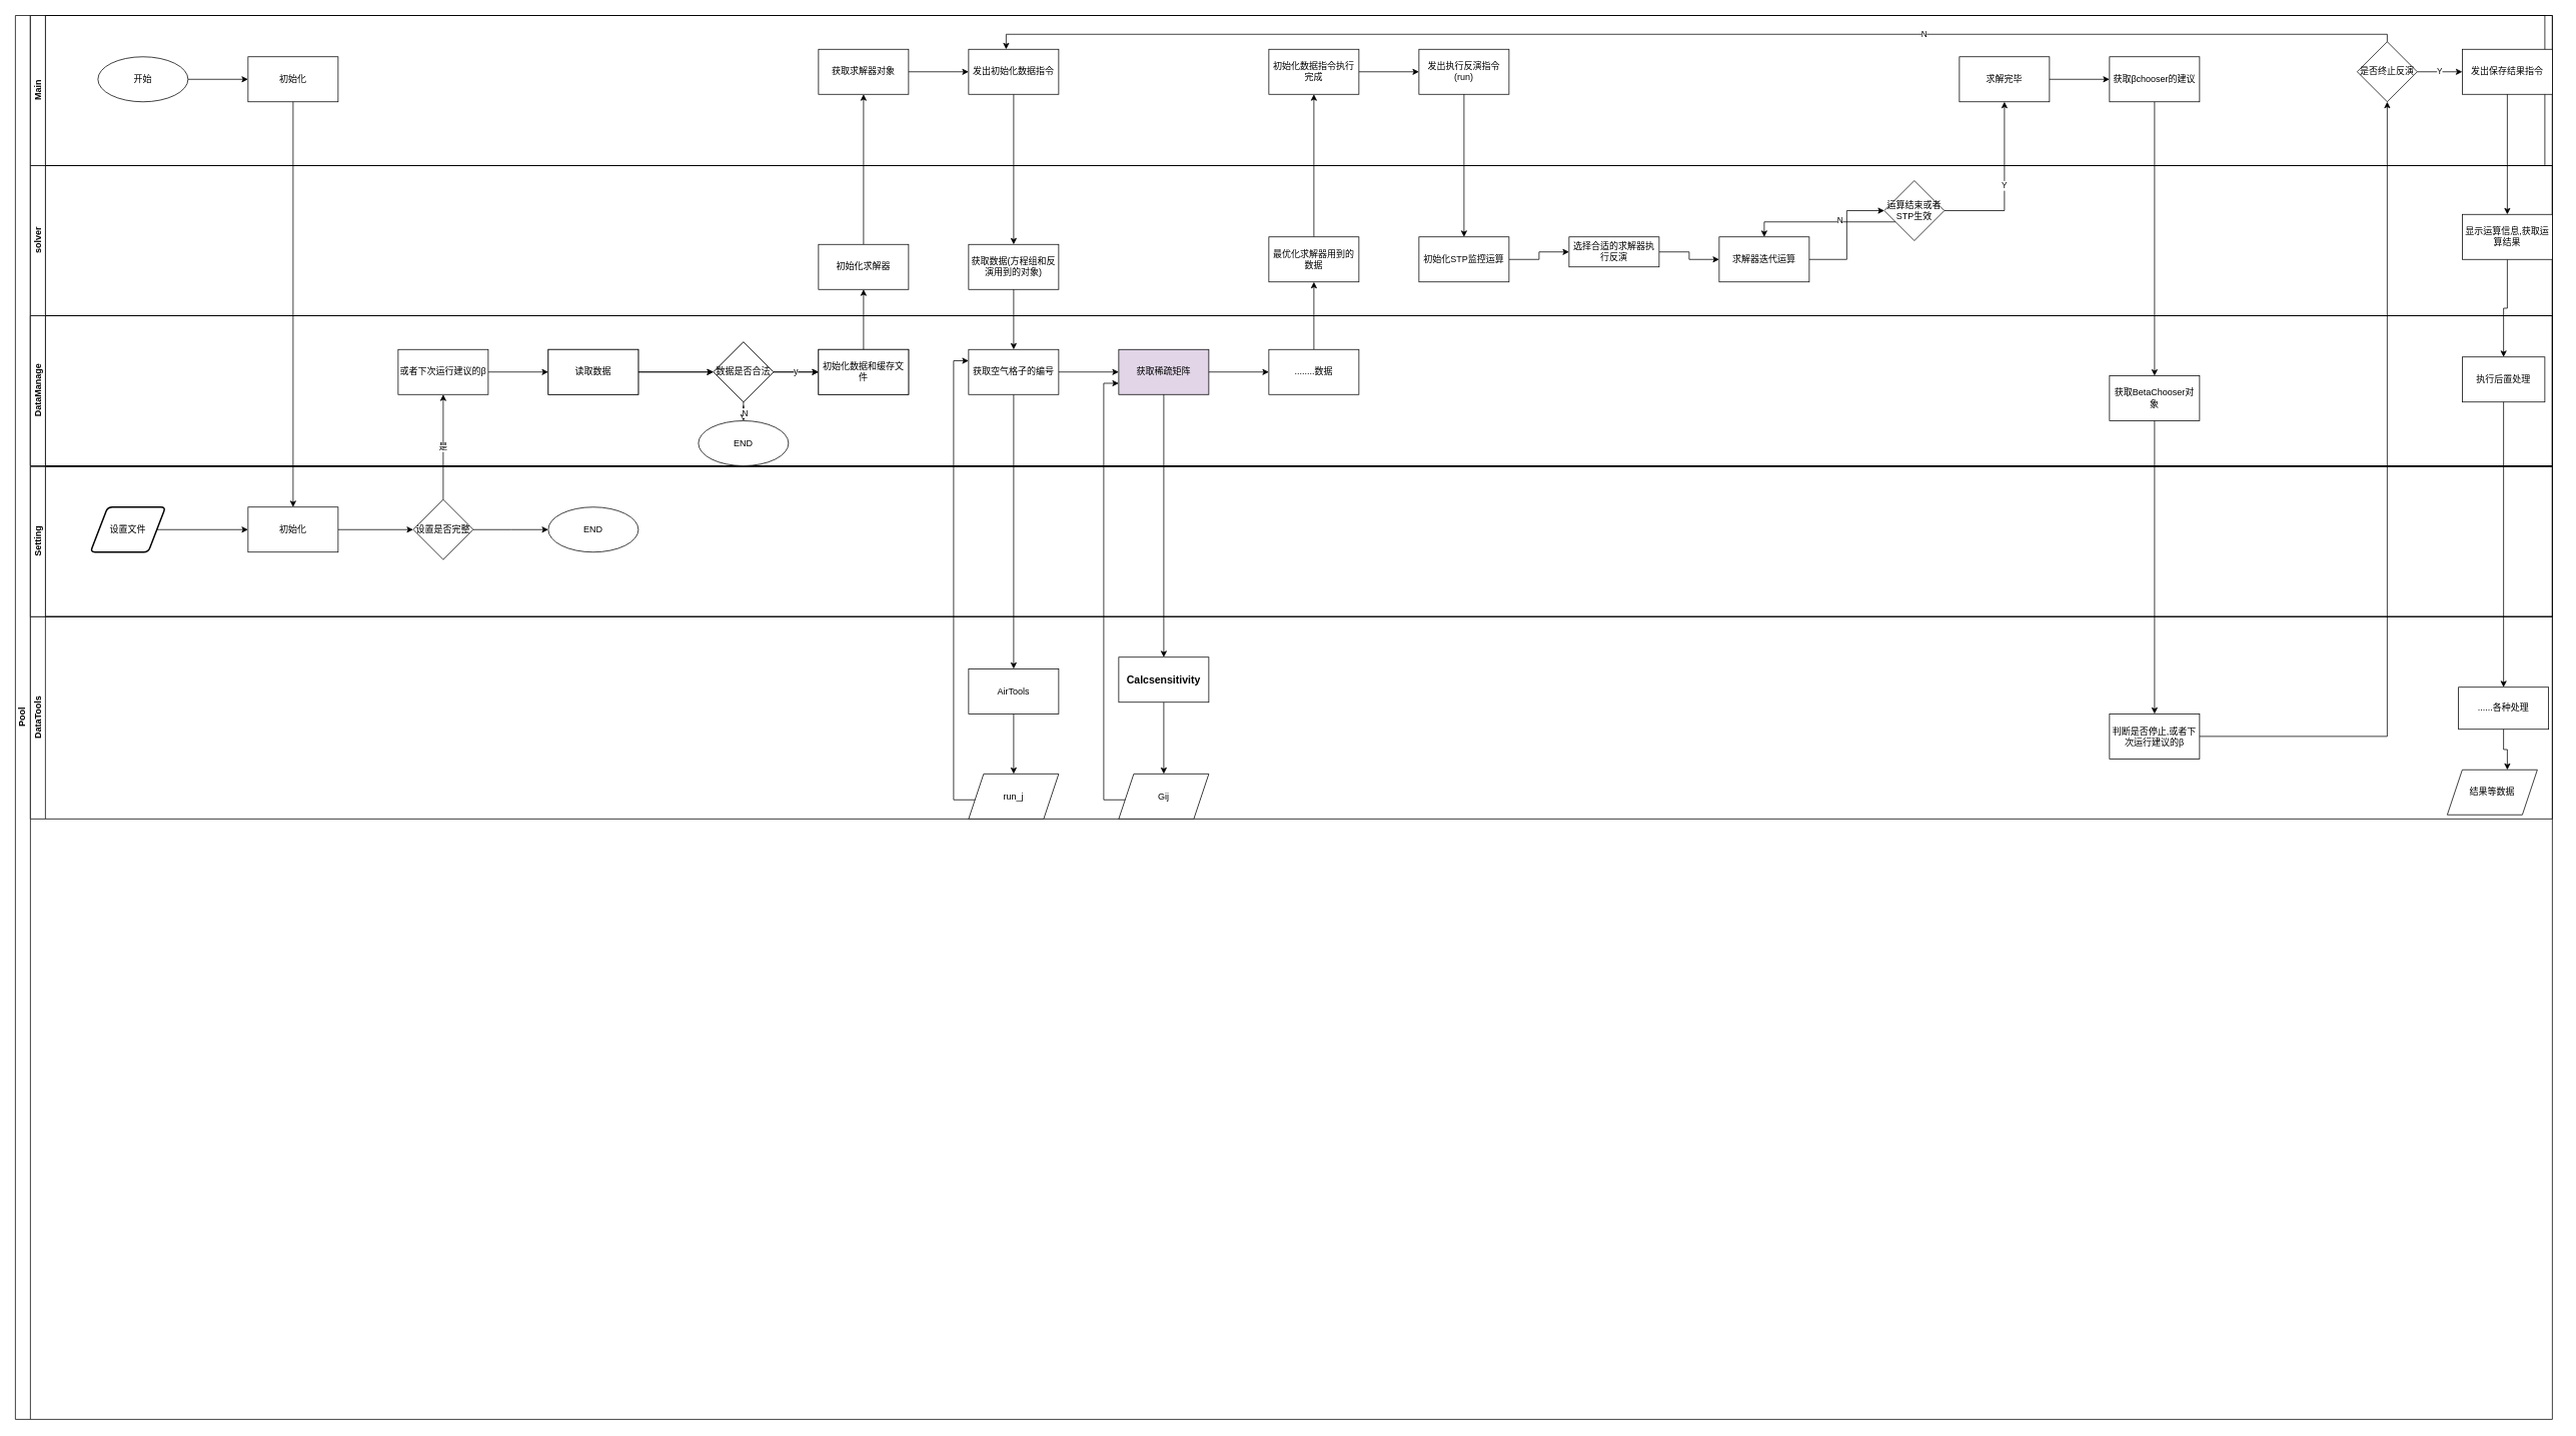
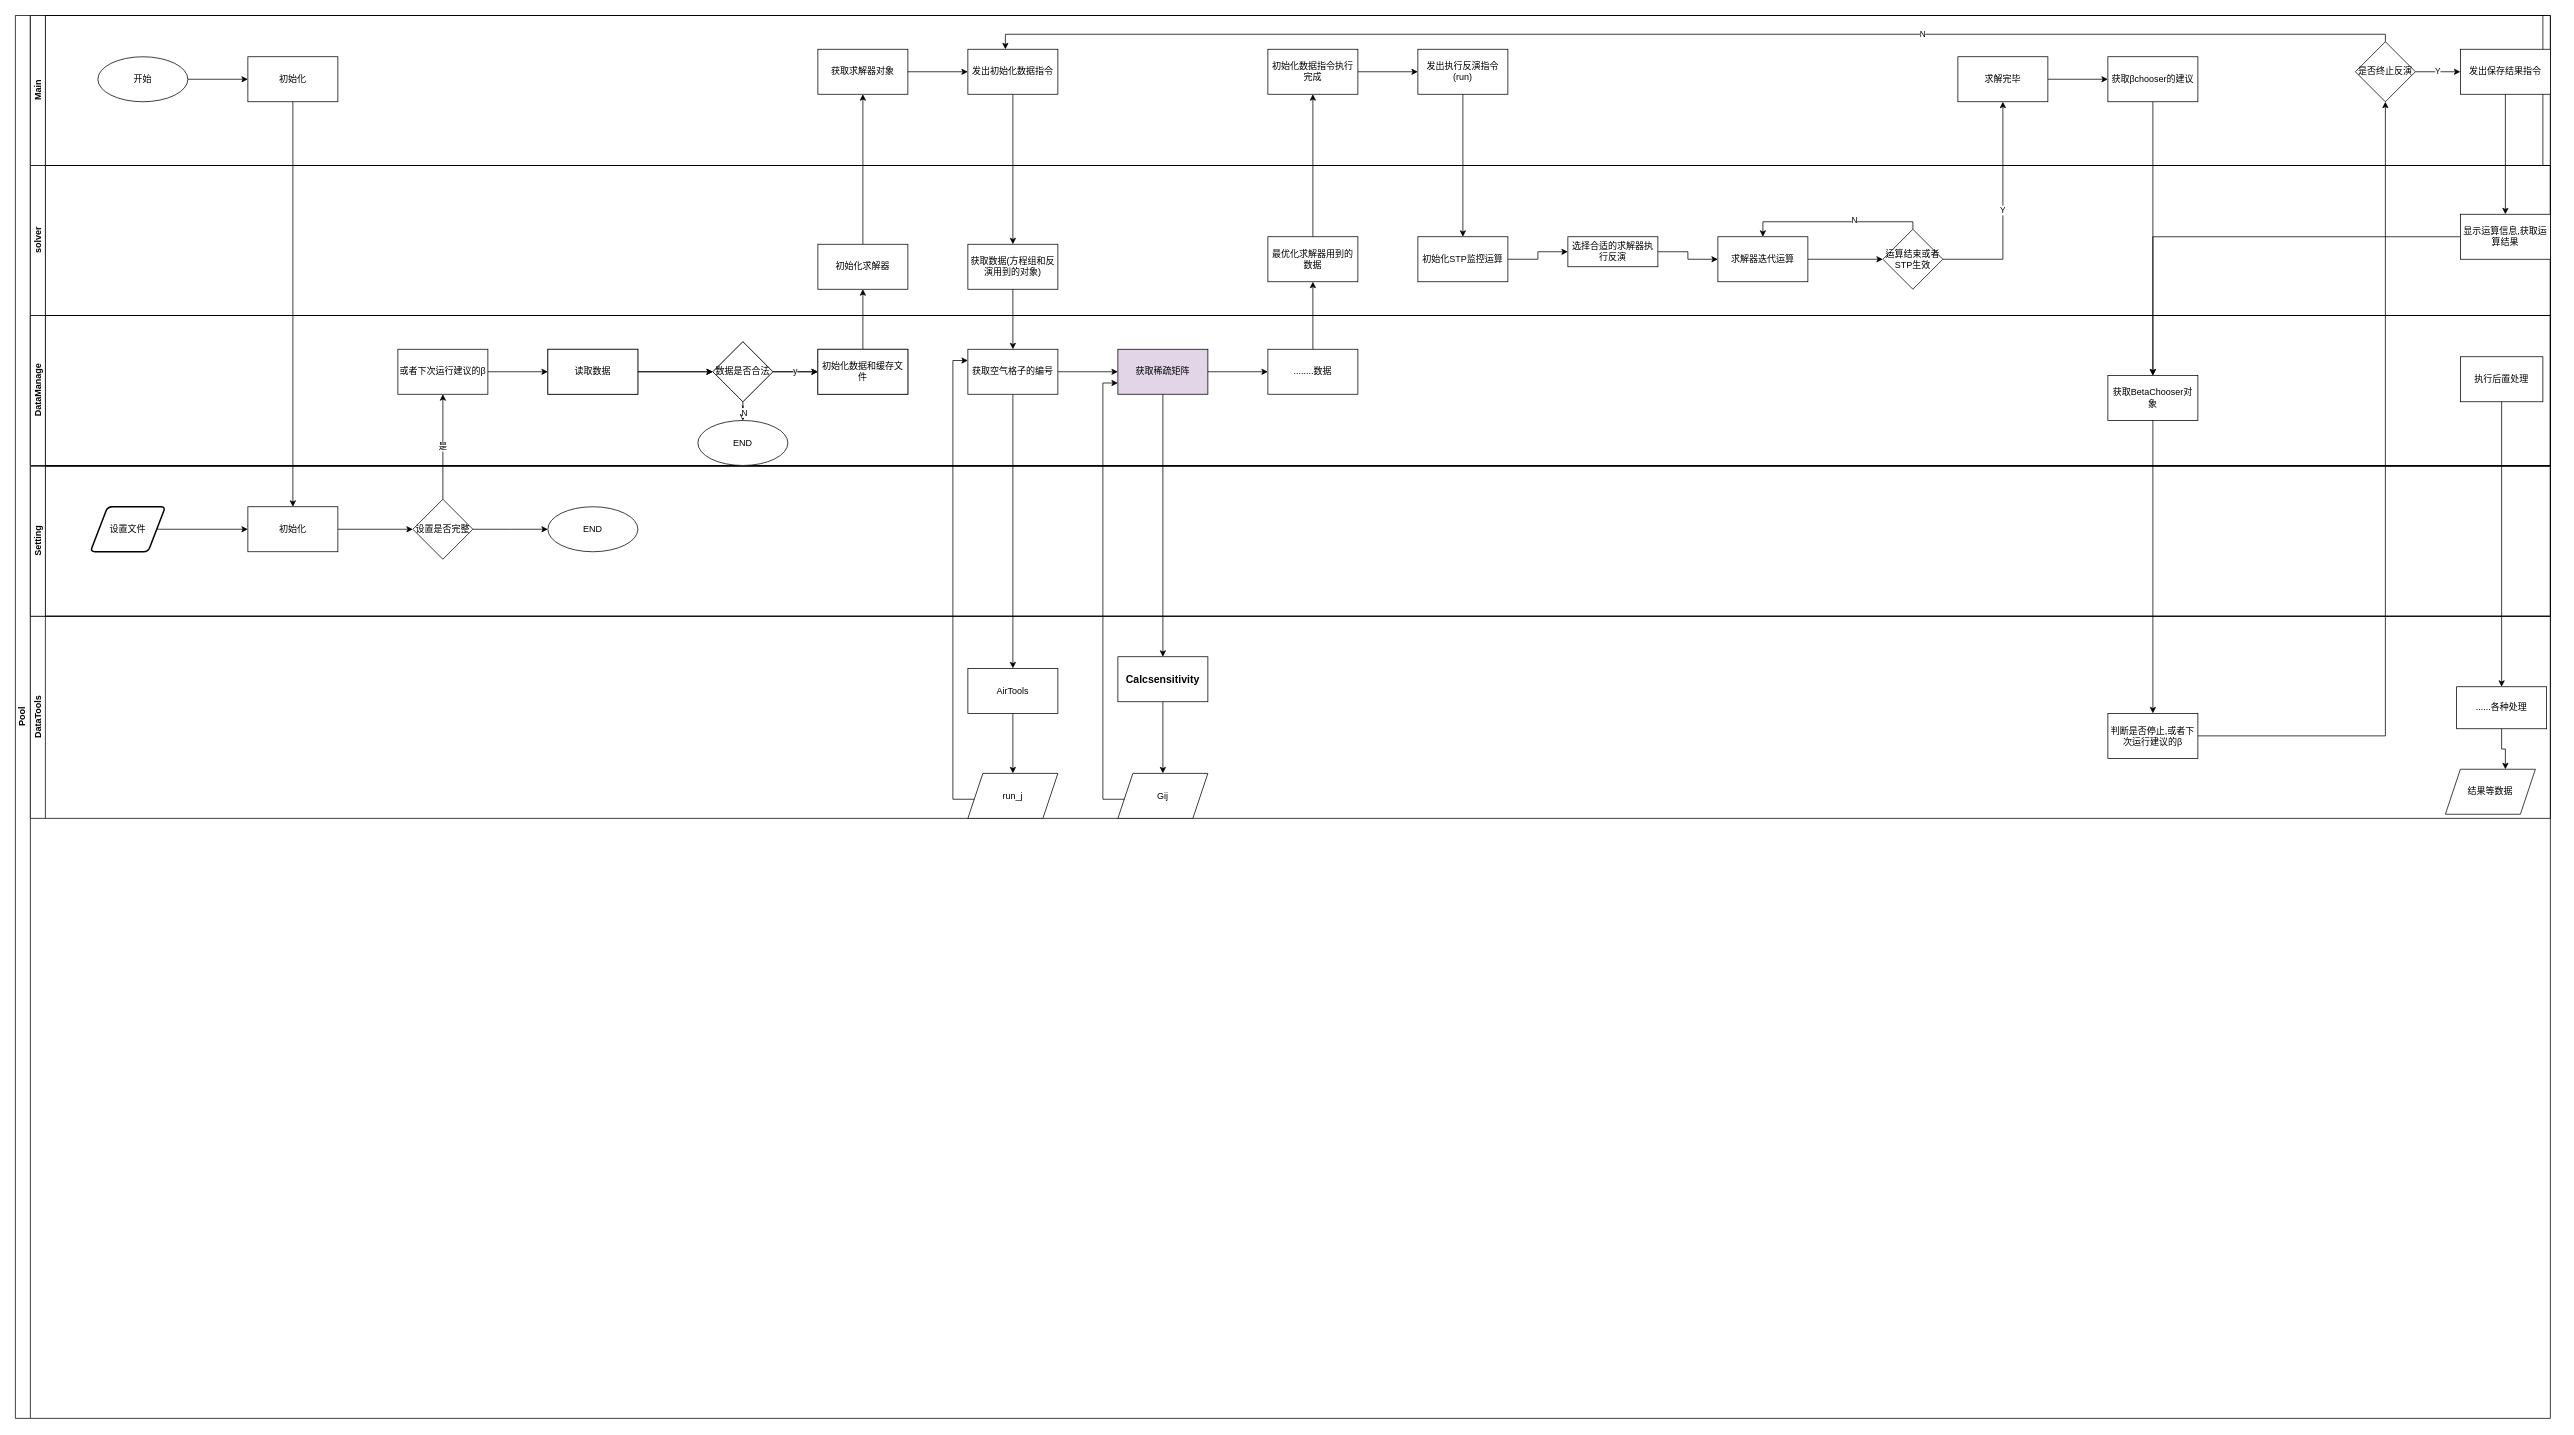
- <mxCell id="29" value="运算结束或者STP生效" style="rhombus;whiteSpace=wrap;html=1;" vertex="1" parent="22"><mxGeometry x="2470" y="20" width="80" height="80" as="geometry" /></mxCell>
+ <mxCell id="29" value="运算结束或者STP生效" style="rhombus;whiteSpace=wrap;html=1;" vertex="1" parent="22"><mxGeometry x="2470" y="85" width="80" height="80" as="geometry" /></mxCell>
- <mxCell id="78" value="" style="edgeStyle=orthogonalEdgeStyle;rounded=0;orthogonalLoop=1;jettySize=auto;html=1;fontColor=#000000;" edge="1" parent="21" source="79" target="81"><mxGeometry relative="1" as="geometry" /></mxCell>
+ <mxCell id="78" value="" style="edgeStyle=orthogonalEdgeStyle;rounded=0;orthogonalLoop=1;jettySize=auto;html=1;fontColor=#000000;" edge="1" parent="21" source="79" target="74"><mxGeometry relative="1" as="geometry" /></mxCell>
